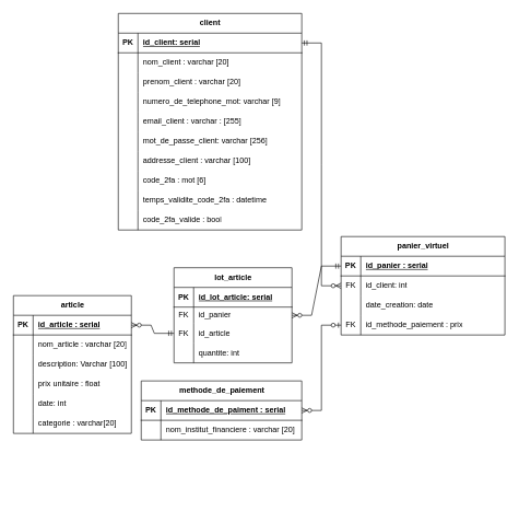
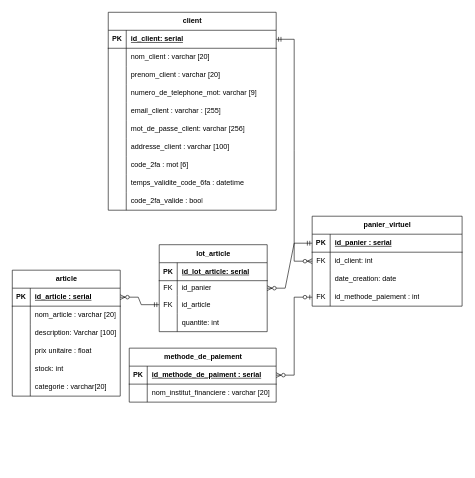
- <mxCell id="29" value="temps_validite_code_2fa : datetime" style="shape=partialRectangle;connectable=0;fillColor=none;top=0;left=0;bottom=0;right=0;align=left;spacingLeft=6;overflow=hidden;whiteSpace=wrap;html=1;" parent="27" vertex="1"><mxGeometry x="30" width="250" height="30" as="geometry"><mxRectangle width="250" height="30" as="alternateBounds" /></mxGeometry></mxCell>
+ <mxCell id="29" value="temps_validite_code_6fa : datetime" style="shape=partialRectangle;connectable=0;fillColor=none;top=0;left=0;bottom=0;right=0;align=left;spacingLeft=6;overflow=hidden;whiteSpace=wrap;html=1;" parent="27" vertex="1"><mxGeometry x="30" width="250" height="30" as="geometry"><mxRectangle width="250" height="30" as="alternateBounds" /></mxGeometry></mxCell>
- <mxCell id="45" value="id_methode_paiement : prix" style="shape=partialRectangle;connectable=0;fillColor=none;top=0;left=0;bottom=0;right=0;align=left;spacingLeft=6;overflow=hidden;whiteSpace=wrap;html=1;" parent="43" vertex="1"><mxGeometry x="30" width="220" height="30" as="geometry"><mxRectangle width="220" height="30" as="alternateBounds" /></mxGeometry></mxCell>
+ <mxCell id="45" value="id_methode_paiement : int" style="shape=partialRectangle;connectable=0;fillColor=none;top=0;left=0;bottom=0;right=0;align=left;spacingLeft=6;overflow=hidden;whiteSpace=wrap;html=1;" parent="43" vertex="1"><mxGeometry x="30" width="220" height="30" as="geometry"><mxRectangle width="220" height="30" as="alternateBounds" /></mxGeometry></mxCell>
- <mxCell id="61" value="date: int&amp;nbsp;" style="shape=partialRectangle;connectable=0;fillColor=none;top=0;left=0;bottom=0;right=0;align=left;spacingLeft=6;overflow=hidden;whiteSpace=wrap;html=1;" parent="59" vertex="1"><mxGeometry x="30" width="150" height="30" as="geometry"><mxRectangle width="150" height="30" as="alternateBounds" /></mxGeometry></mxCell>
+ <mxCell id="61" value="stock: int&amp;nbsp;" style="shape=partialRectangle;connectable=0;fillColor=none;top=0;left=0;bottom=0;right=0;align=left;spacingLeft=6;overflow=hidden;whiteSpace=wrap;html=1;" parent="59" vertex="1"><mxGeometry x="30" width="150" height="30" as="geometry"><mxRectangle width="150" height="30" as="alternateBounds" /></mxGeometry></mxCell>
